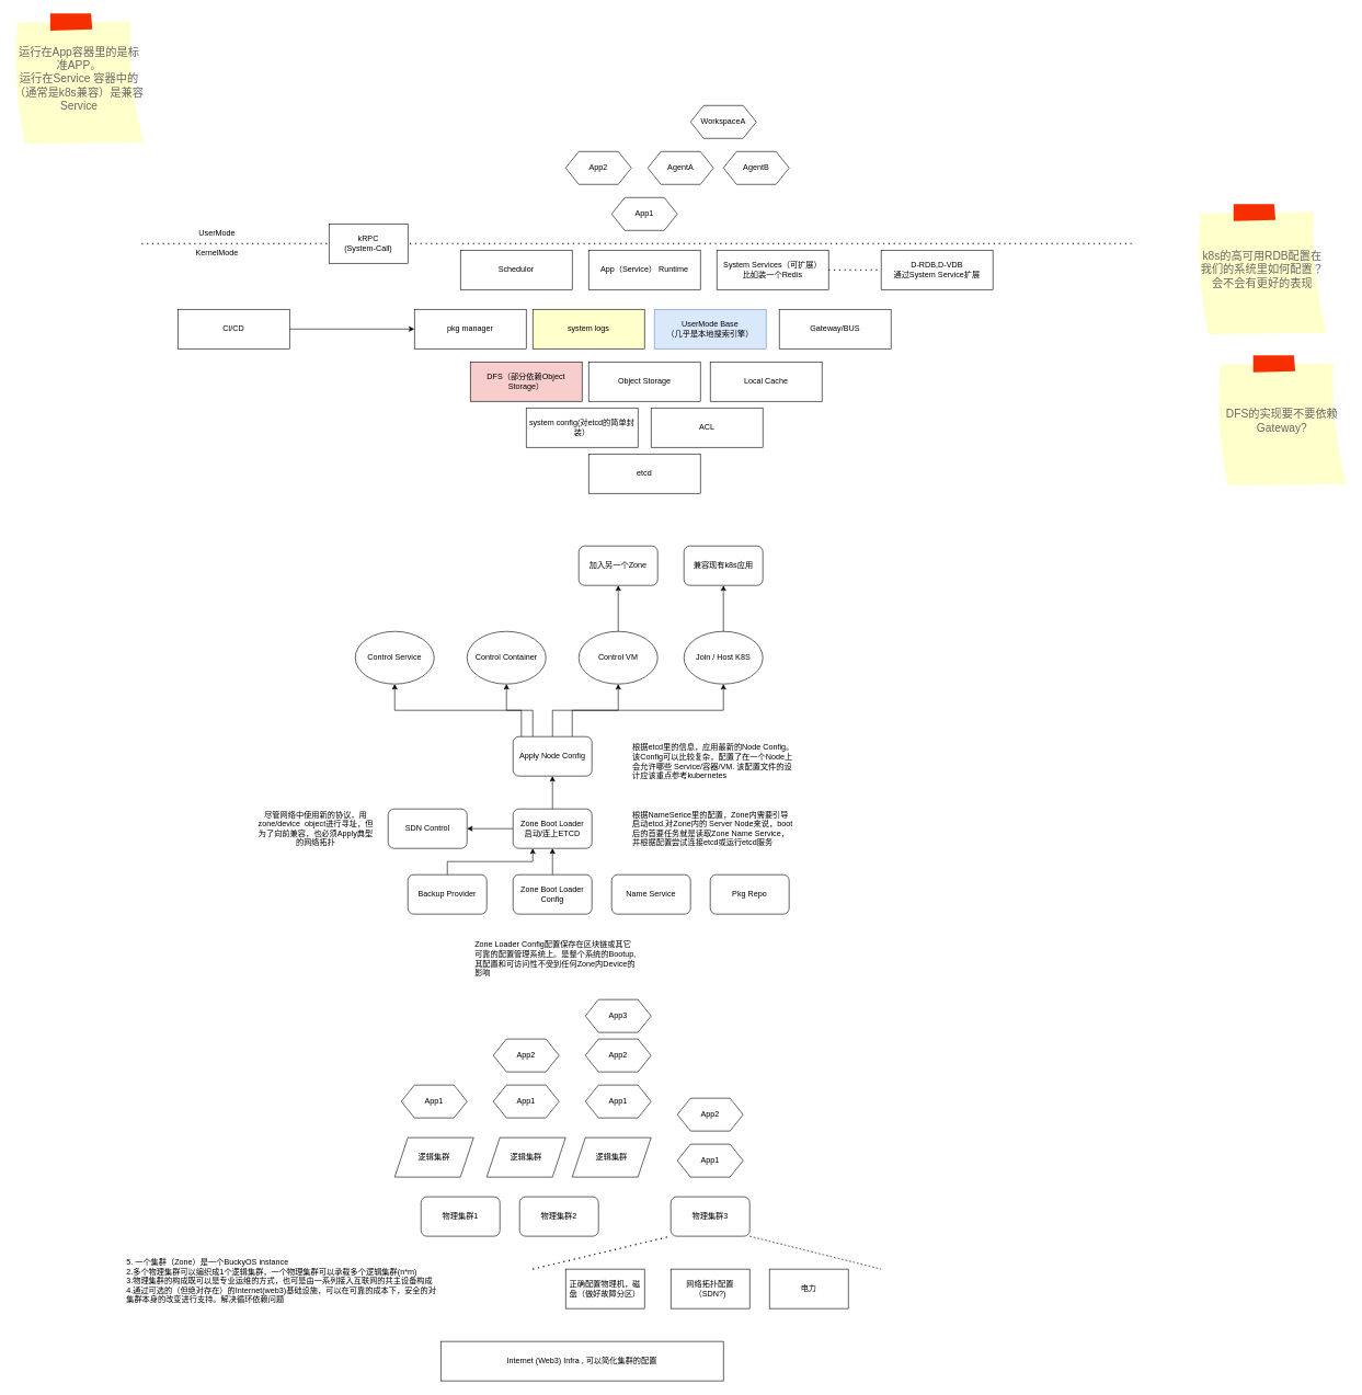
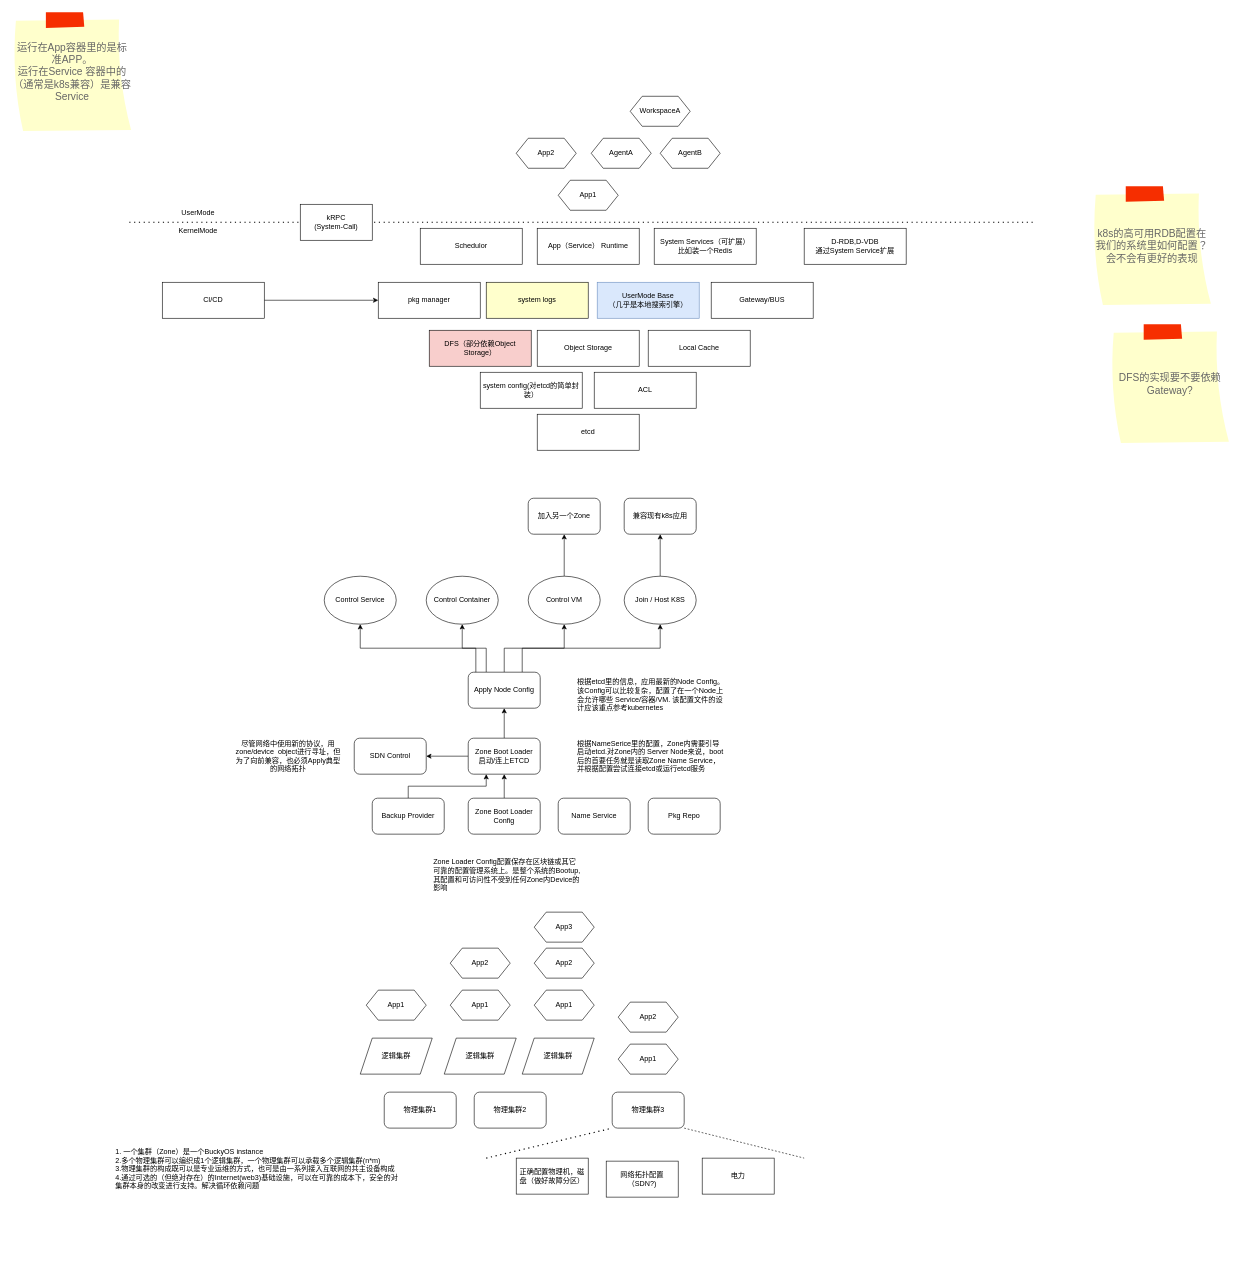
- <mxCell id="69" value="" style="endArrow=none;dashed=1;html=1;dashPattern=1 3;strokeWidth=2;rounded=0;exitX=1;exitY=0.5;exitDx=0;exitDy=0;entryX=0;entryY=0.5;entryDx=0;entryDy=0;" parent="1" source="58" target="68" edge="1"><mxGeometry width="50" height="50" relative="1" as="geometry"><mxPoint x="1290" y="430" as="sourcePoint" /><mxPoint x="1340" y="380" as="targetPoint" /></mxGeometry></mxCell>
- <mxCell id="44" value="5. 一个集群（Zone）是一个BuckyOS instance&lt;br&gt;&lt;div style=&quot;&quot;&gt;&lt;span style=&quot;background-color: initial;&quot;&gt;2.多个物理集群可以编织成1个逻辑集群，一个物理集群可以承载多个逻辑集群(n*m)&lt;/span&gt;&lt;/div&gt;&lt;div style=&quot;&quot;&gt;&lt;span style=&quot;background-color: initial;&quot;&gt;3.物理集群的构成既可以是专业运维的方式，也可是由一系列接入互联网的共主设备构成&lt;/span&gt;&lt;/div&gt;&lt;div style=&quot;&quot;&gt;&lt;span style=&quot;background-color: initial;&quot;&gt;4.通过可选的（但绝对存在）的Internet(web3)基础设施，可以在可靠的成本下，安全的对集群本身的改变进行支持。解决循环依赖问题&lt;/span&gt;&lt;/div&gt;&lt;div style=&quot;&quot;&gt;&lt;br&gt;&lt;/div&gt;" style="text;html=1;strokeColor=none;fillColor=none;align=left;verticalAlign=middle;whiteSpace=wrap;rounded=0;" parent="1" vertex="1"><mxGeometry x="190" y="1920" width="480" height="70" as="geometry" /></mxCell>
+ <mxCell id="44" value="1. 一个集群（Zone）是一个BuckyOS instance&lt;br&gt;&lt;div style=&quot;&quot;&gt;&lt;span style=&quot;background-color: initial;&quot;&gt;2.多个物理集群可以编织成1个逻辑集群，一个物理集群可以承载多个逻辑集群(n*m)&lt;/span&gt;&lt;/div&gt;&lt;div style=&quot;&quot;&gt;&lt;span style=&quot;background-color: initial;&quot;&gt;3.物理集群的构成既可以是专业运维的方式，也可是由一系列接入互联网的共主设备构成&lt;/span&gt;&lt;/div&gt;&lt;div style=&quot;&quot;&gt;&lt;span style=&quot;background-color: initial;&quot;&gt;4.通过可选的（但绝对存在）的Internet(web3)基础设施，可以在可靠的成本下，安全的对集群本身的改变进行支持。解决循环依赖问题&lt;/span&gt;&lt;/div&gt;&lt;div style=&quot;&quot;&gt;&lt;br&gt;&lt;/div&gt;" style="text;html=1;strokeColor=none;fillColor=none;align=left;verticalAlign=middle;whiteSpace=wrap;rounded=0;" parent="1" vertex="1"><mxGeometry x="190" y="1920" width="480" height="70" as="geometry" /></mxCell>
- <mxCell id="25" value="网络拓扑配置（SDN?)" style="rounded=0;whiteSpace=wrap;html=1;" parent="1" vertex="1"><mxGeometry x="1020" y="1930" width="120" height="60" as="geometry" /></mxCell>
+ <mxCell id="25" value="网络拓扑配置（SDN?)" style="rounded=0;whiteSpace=wrap;html=1;" parent="1" vertex="1"><mxGeometry x="1010" y="1935" width="120" height="60" as="geometry" /></mxCell>
- <mxCell id="45" value="Internet (Web3) Infra , 可以简化集群的配置" style="rounded=0;whiteSpace=wrap;html=1;" parent="1" vertex="1"><mxGeometry x="670" y="2040" width="430" height="60" as="geometry" /></mxCell>
